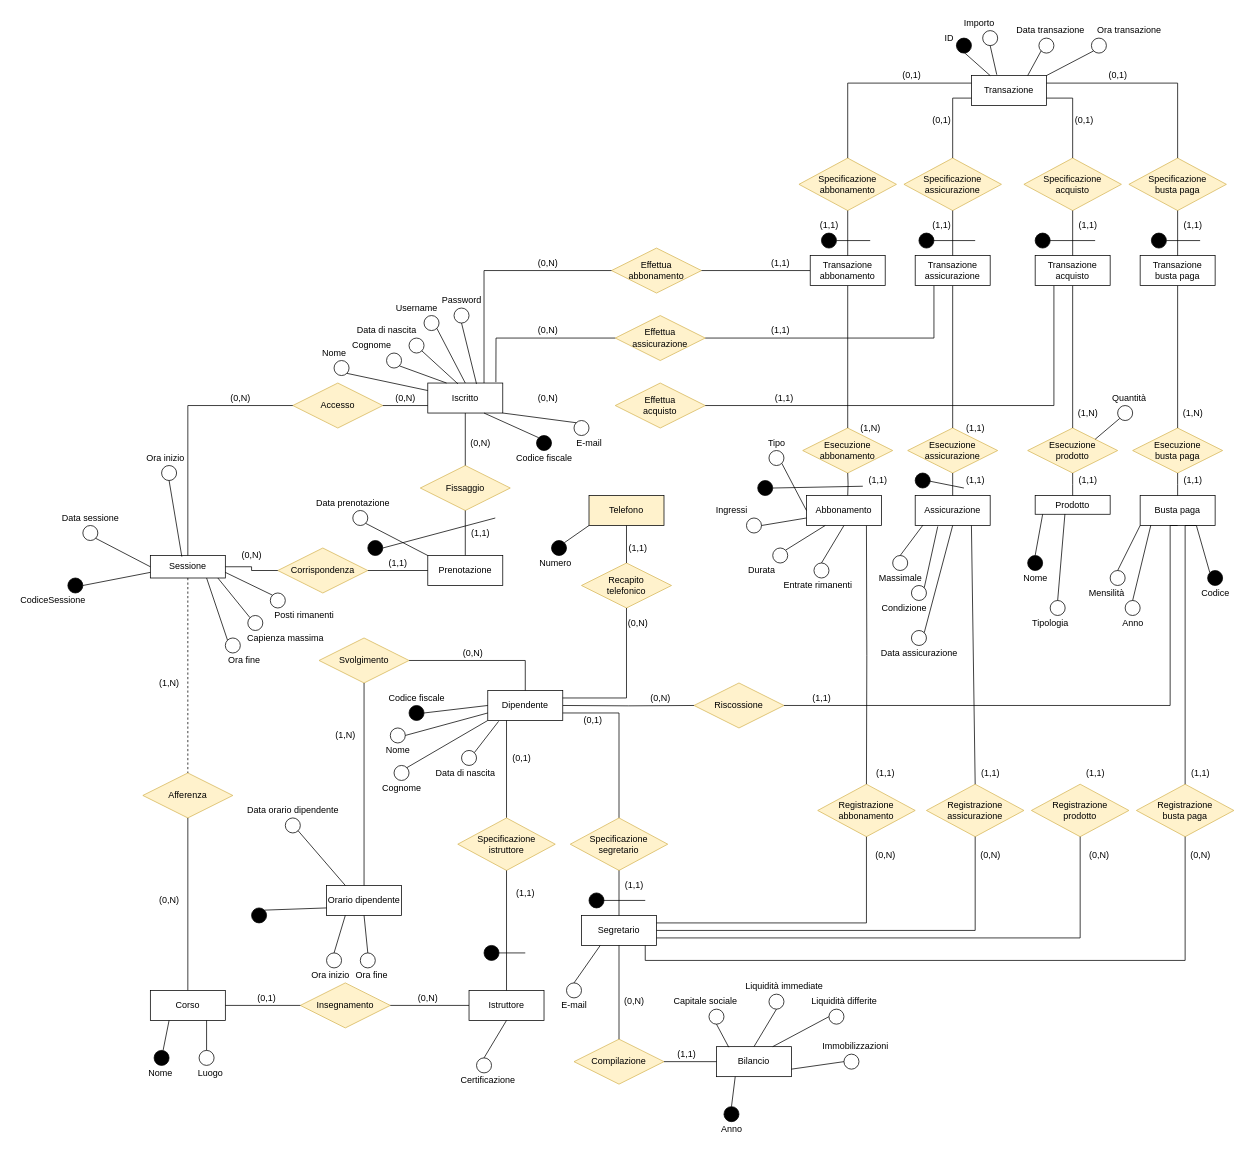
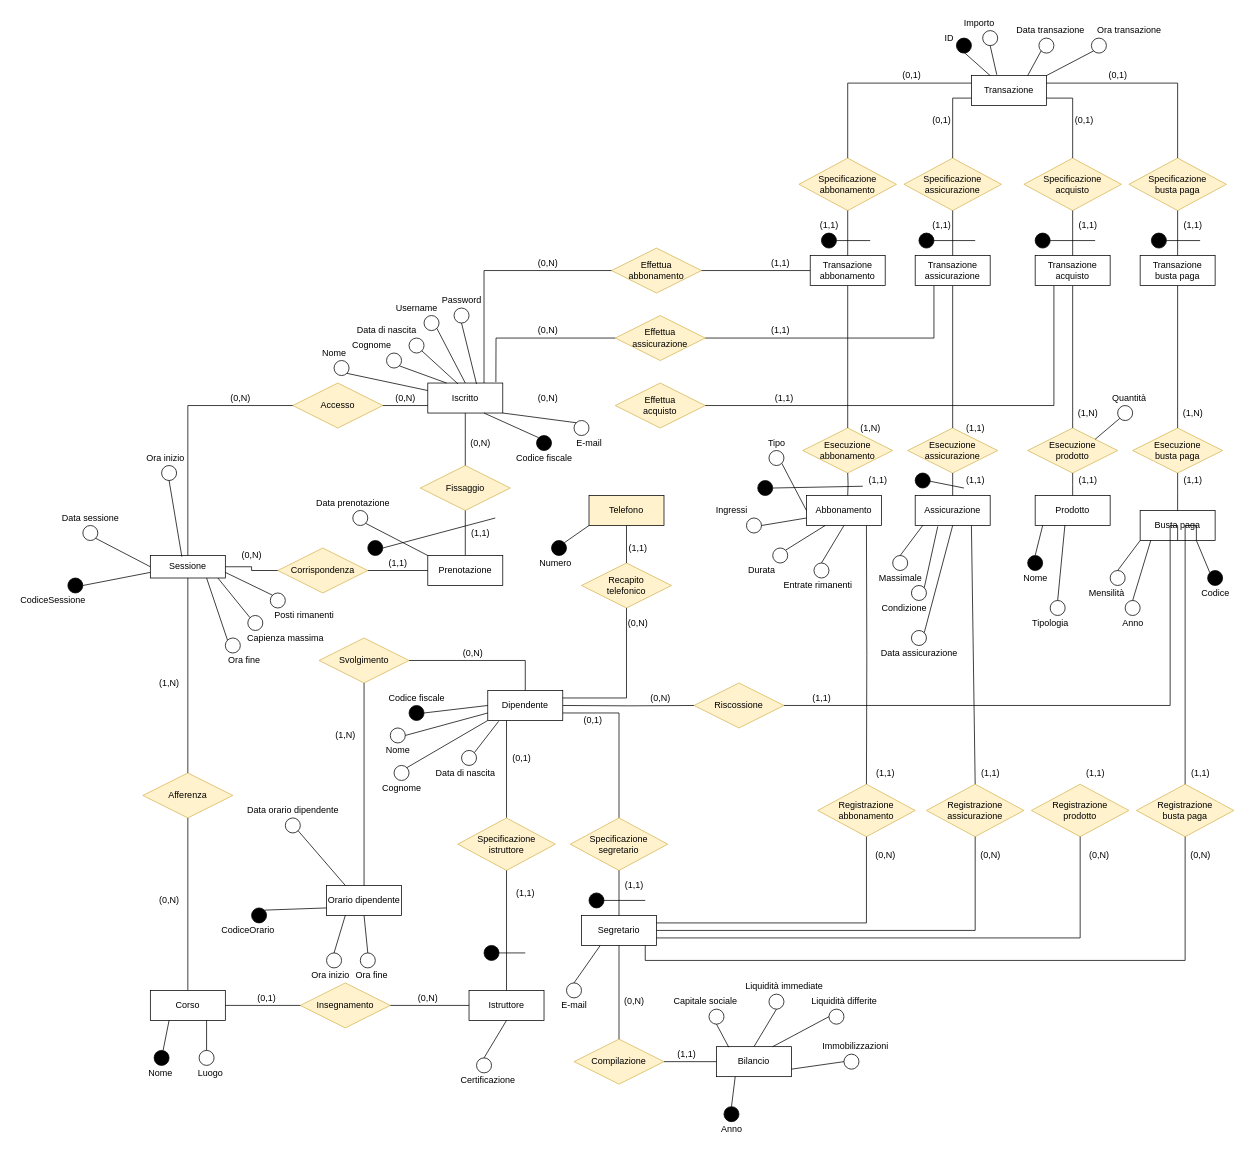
- <mxCell id="26" value="Prodotto" style="whiteSpace=wrap;html=1;align=center;" parent="1" vertex="1"><mxGeometry x="1380" y="660" width="100" height="25" as="geometry" /></mxCell>
+ <mxCell id="26" value="Prodotto" style="whiteSpace=wrap;html=1;align=center;" parent="1" vertex="1"><mxGeometry x="1380" y="660" width="100" height="40" as="geometry" /></mxCell>
- <mxCell id="36" value="Busta paga" style="whiteSpace=wrap;html=1;align=center;" parent="1" vertex="1"><mxGeometry x="1520" y="660" width="100" height="40" as="geometry" /></mxCell>
+ <mxCell id="36" value="Busta paga" style="whiteSpace=wrap;html=1;align=center;" parent="1" vertex="1"><mxGeometry x="1520" y="680" width="100" height="40" as="geometry" /></mxCell>
- <mxCell id="14" value="" style="endArrow=none;html=1;rounded=0;edgeStyle=orthogonalEdgeStyle;exitX=0.5;exitY=1;exitDx=0;exitDy=0;entryX=0.5;entryY=0;entryDx=0;entryDy=0;dashed=1;" parent="1" source="4" target="13" edge="1"><mxGeometry relative="1" as="geometry"><mxPoint x="310" y="770" as="sourcePoint" /><mxPoint x="380" y="770" as="targetPoint" /></mxGeometry></mxCell>
+ <mxCell id="14" value="" style="endArrow=none;html=1;rounded=0;edgeStyle=orthogonalEdgeStyle;exitX=0.5;exitY=1;exitDx=0;exitDy=0;entryX=0.5;entryY=0;entryDx=0;entryDy=0;" parent="1" source="4" target="13" edge="1"><mxGeometry relative="1" as="geometry"><mxPoint x="310" y="770" as="sourcePoint" /><mxPoint x="380" y="770" as="targetPoint" /></mxGeometry></mxCell>
+ <mxCell id="309" value="CodiceOrario" style="text;html=1;align=center;verticalAlign=middle;resizable=0;points=[];autosize=1;strokeColor=none;fillColor=none;" parent="1" vertex="1"><mxGeometry x="285" y="1230" width="90" height="20" as="geometry" /></mxCell>
